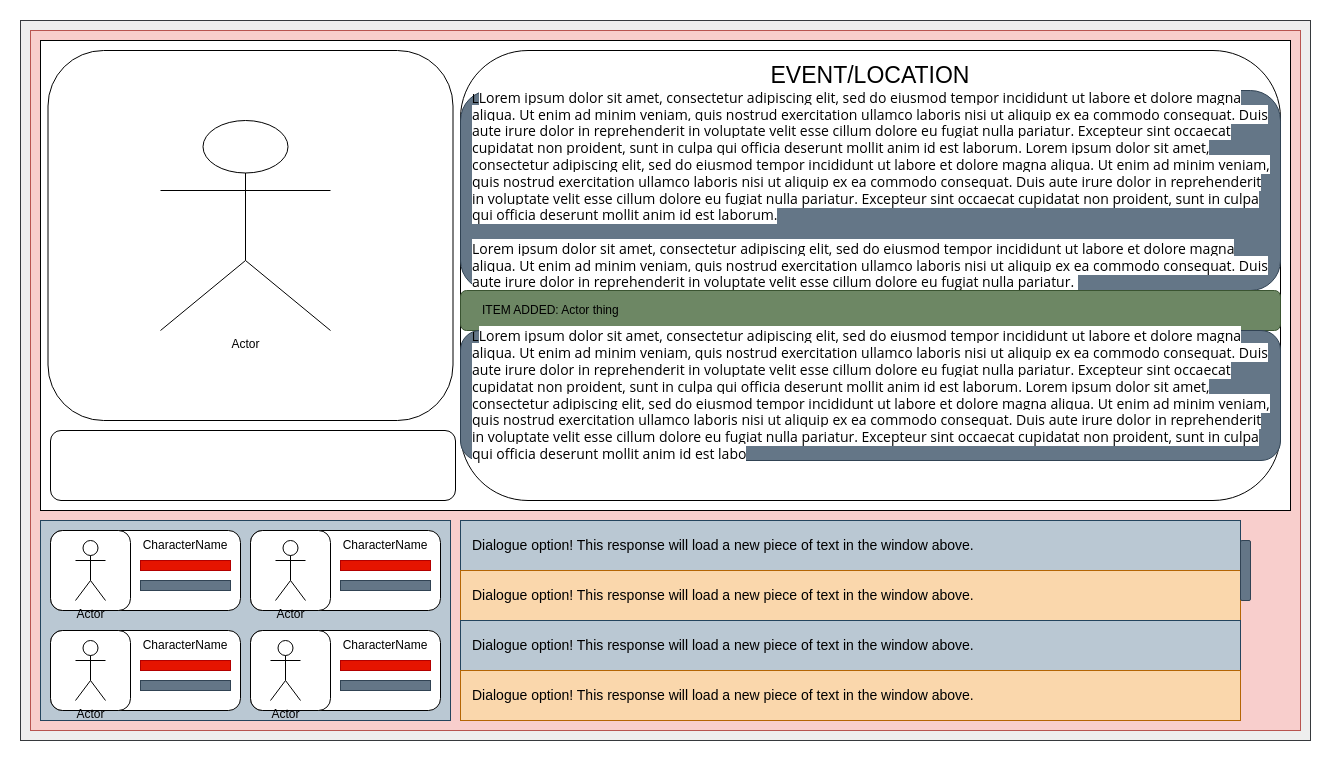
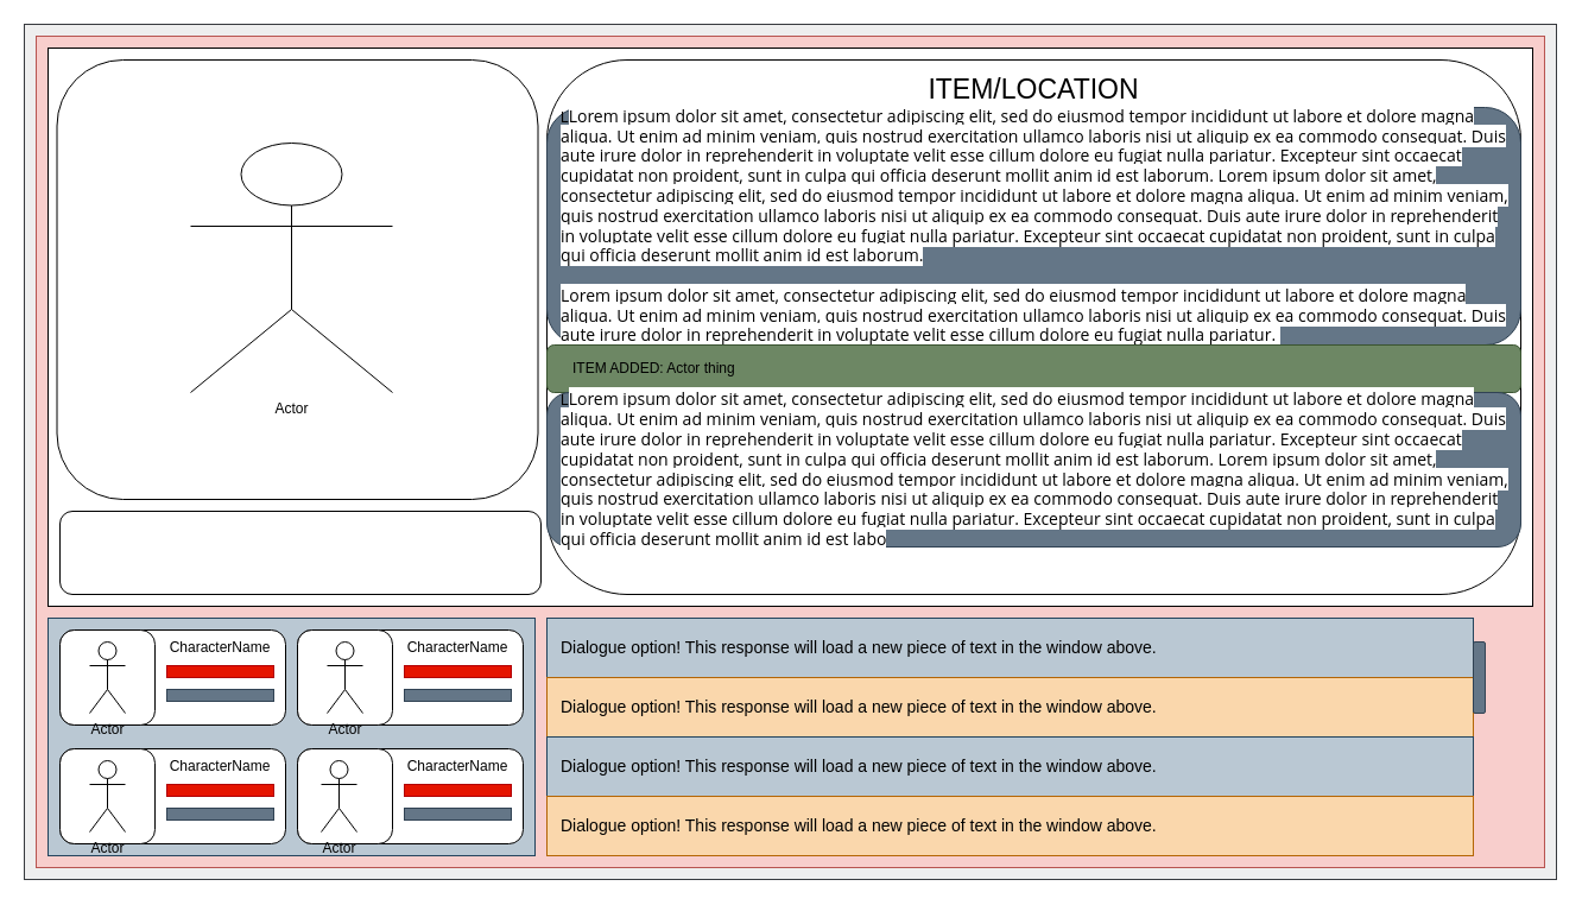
- <mxCell id="20" value="&lt;font style=&quot;font-size: 23px&quot;&gt;EVENT/LOCATION&lt;/font&gt;" style="text;html=1;strokeColor=none;fillColor=none;align=center;verticalAlign=middle;whiteSpace=wrap;rounded=0;glass=0;" parent="1" vertex="1"><mxGeometry x="710" y="60" width="320" height="30" as="geometry" /></mxCell>
+ <mxCell id="20" value="&lt;font style=&quot;font-size: 23px&quot;&gt;ITEM/LOCATION&lt;/font&gt;" style="text;html=1;strokeColor=none;fillColor=none;align=center;verticalAlign=middle;whiteSpace=wrap;rounded=0;glass=0;" parent="1" vertex="1"><mxGeometry x="710" y="60" width="320" height="30" as="geometry" /></mxCell>
